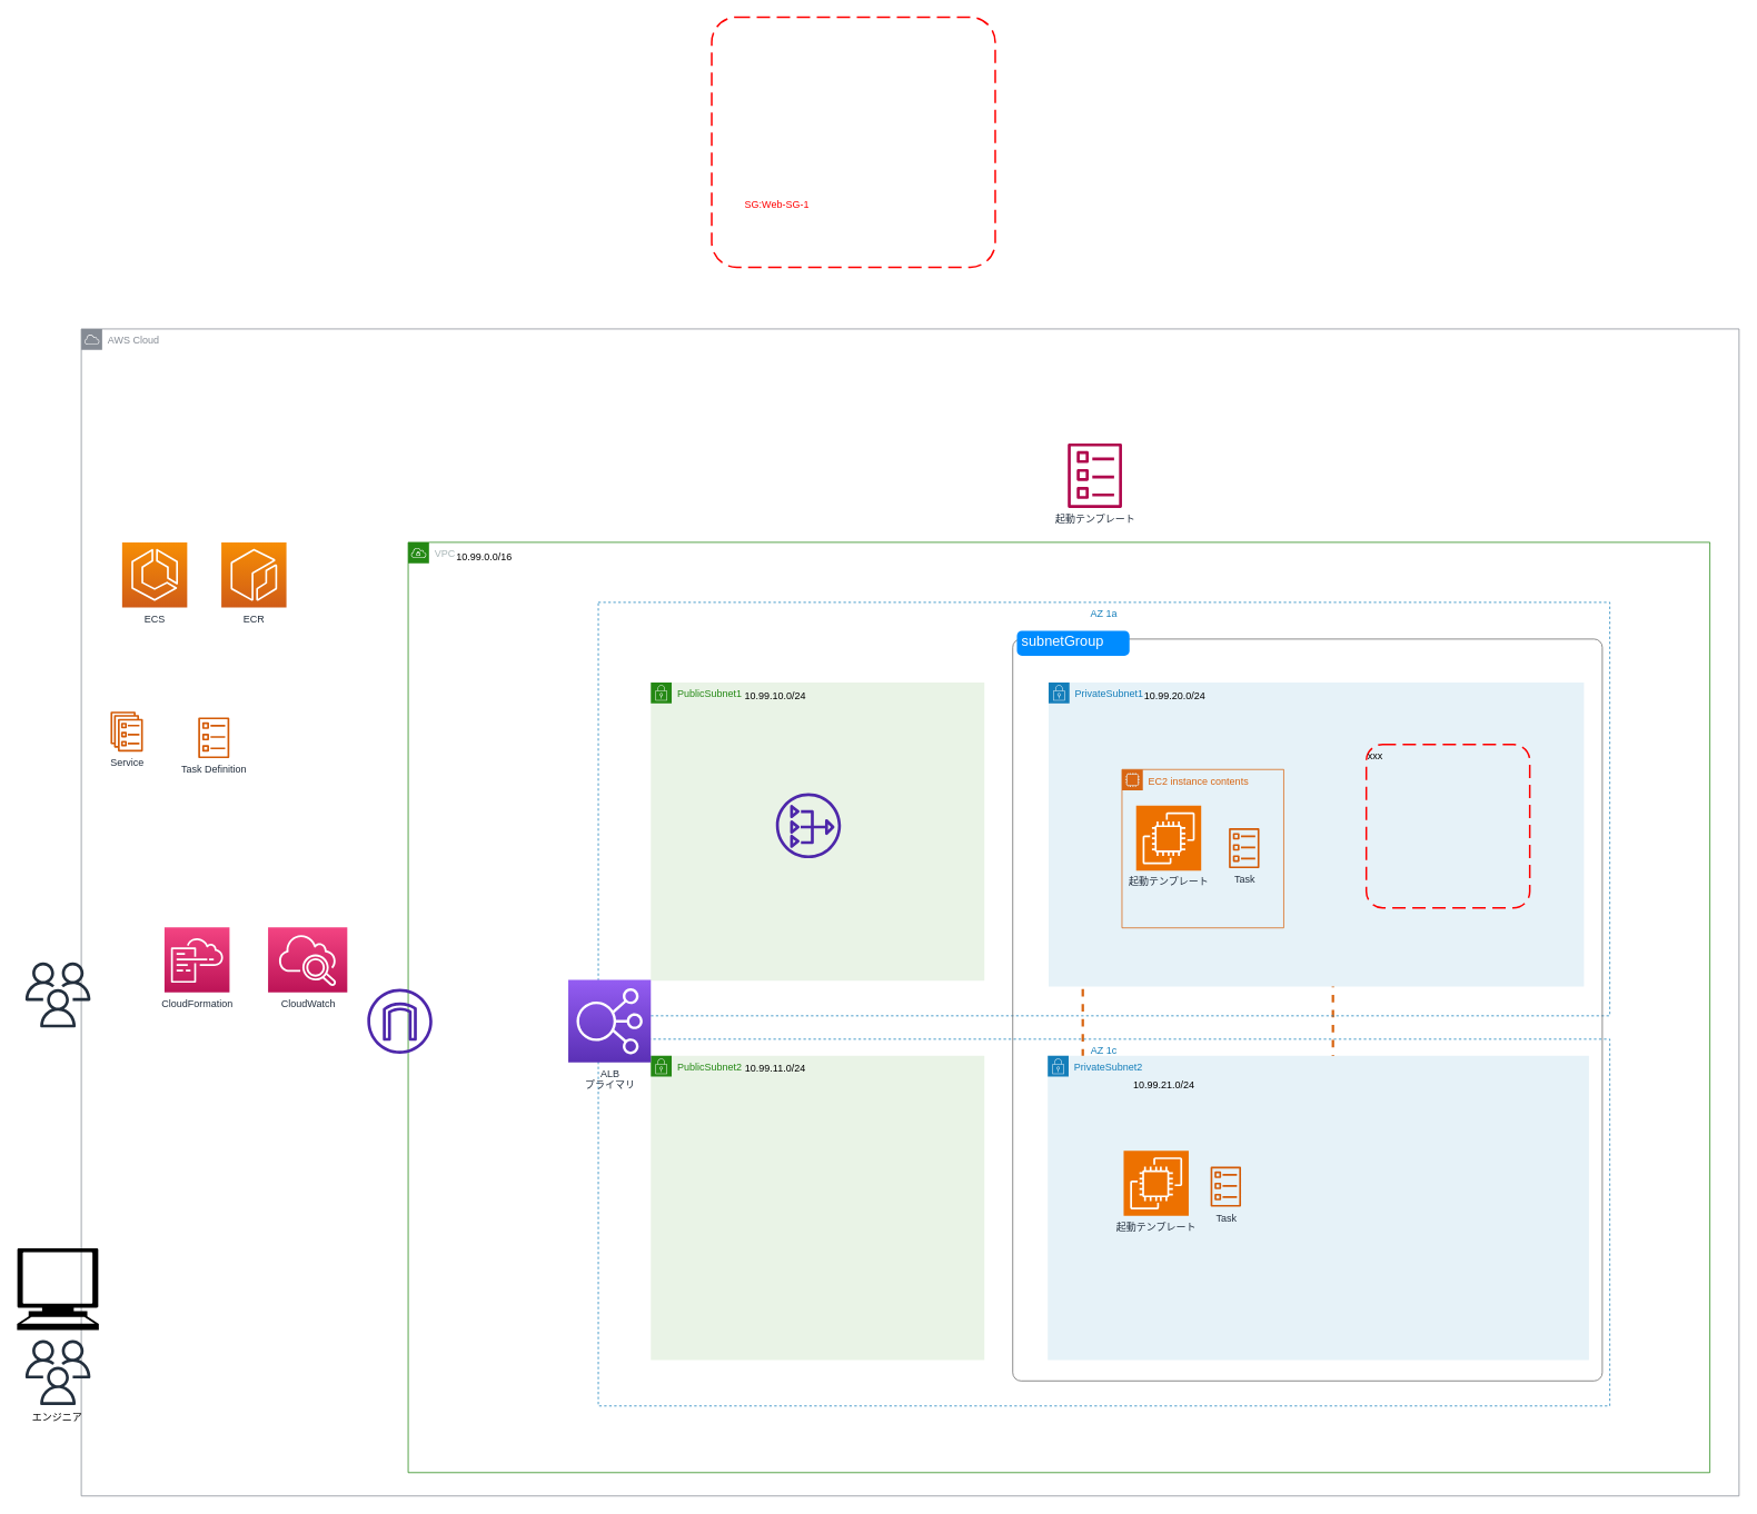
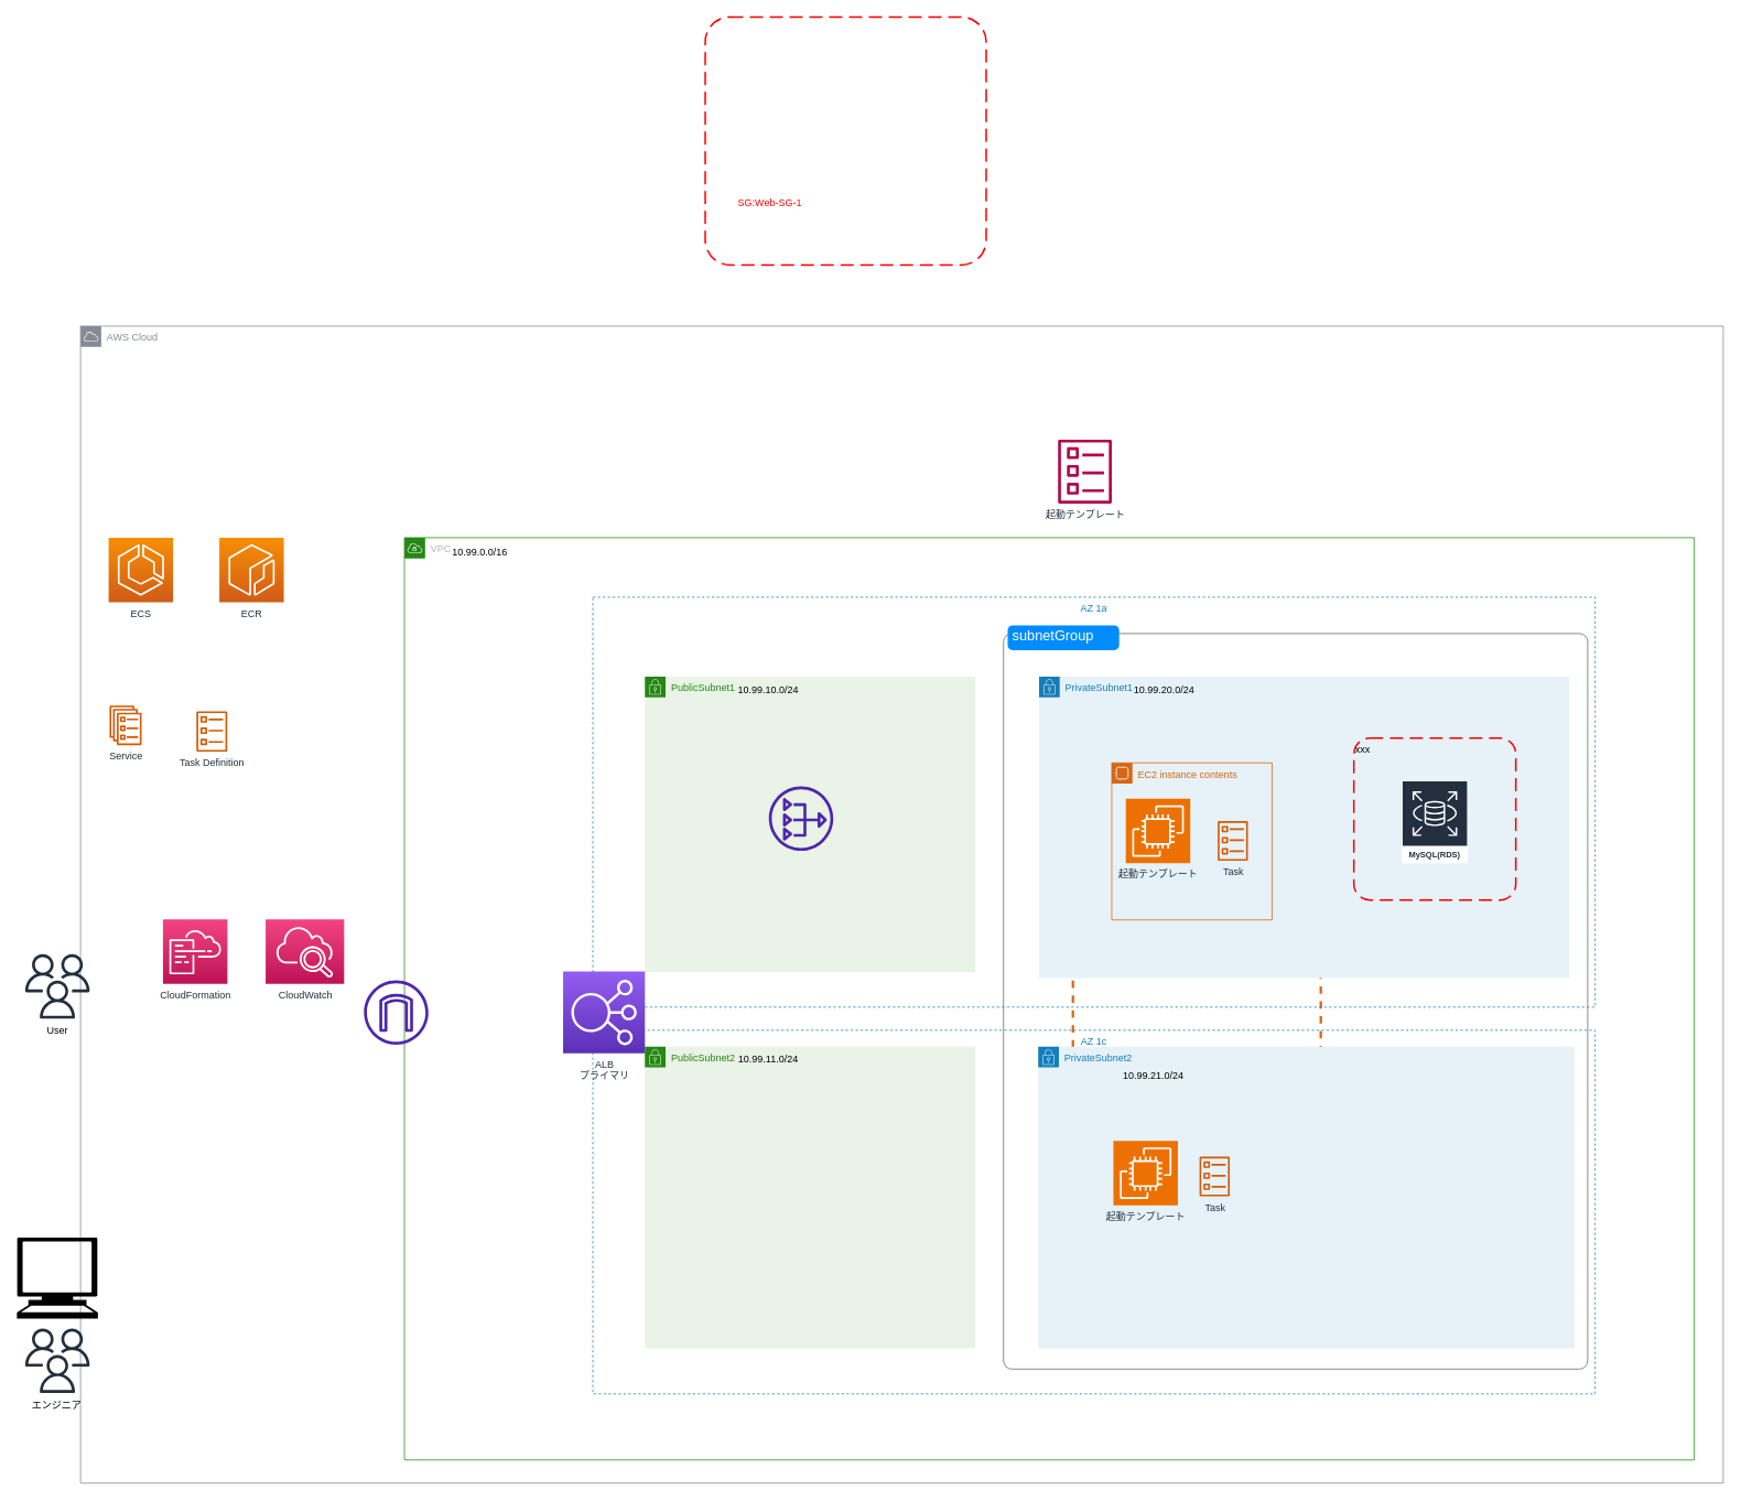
- <mxCell id="40" value="ECS" style="sketch=0;points=[[0,0,0],[0.25,0,0],[0.5,0,0],[0.75,0,0],[1,0,0],[0,1,0],[0.25,1,0],[0.5,1,0],[0.75,1,0],[1,1,0],[0,0.25,0],[0,0.5,0],[0,0.75,0],[1,0.25,0],[1,0.5,0],[1,0.75,0]];outlineConnect=0;fontColor=#232F3E;gradientColor=#F78E04;gradientDirection=north;fillColor=#D05C17;strokeColor=#ffffff;dashed=0;verticalLabelPosition=bottom;verticalAlign=top;align=center;html=1;fontSize=12;fontStyle=0;aspect=fixed;shape=mxgraph.aws4.resourceIcon;resIcon=mxgraph.aws4.ecs;" vertex="1" parent="1"><mxGeometry x="146" y="650" width="78" height="78" as="geometry" /></mxCell>
+ <mxCell id="40" value="ECS" style="sketch=0;points=[[0,0,0],[0.25,0,0],[0.5,0,0],[0.75,0,0],[1,0,0],[0,1,0],[0.25,1,0],[0.5,1,0],[0.75,1,0],[1,1,0],[0,0.25,0],[0,0.5,0],[0,0.75,0],[1,0.25,0],[1,0.5,0],[1,0.75,0]];outlineConnect=0;fontColor=#232F3E;gradientColor=#F78E04;gradientDirection=north;fillColor=#D05C17;strokeColor=#ffffff;dashed=0;verticalLabelPosition=bottom;verticalAlign=top;align=center;html=1;fontSize=12;fontStyle=0;aspect=fixed;shape=mxgraph.aws4.resourceIcon;resIcon=mxgraph.aws4.ecs;" vertex="1" parent="1"><mxGeometry x="131" y="650" width="78" height="78" as="geometry" /></mxCell>
+ <mxCell id="28" value="MySQL(RDS)" style="sketch=0;outlineConnect=0;fontColor=#232F3E;gradientColor=none;strokeColor=#ffffff;fillColor=#232F3E;dashed=0;verticalLabelPosition=middle;verticalAlign=bottom;align=center;html=1;whiteSpace=wrap;fontSize=10;fontStyle=1;spacing=3;shape=mxgraph.aws4.productIcon;prIcon=mxgraph.aws4.rds;" parent="20" vertex="1"><mxGeometry x="482" y="188" width="80" height="100" as="geometry" /></mxCell>
+ <mxCell id="10" value="User" style="text;html=1;align=center;verticalAlign=middle;resizable=0;points=[];autosize=1;strokeColor=none;fillColor=none;" parent="8" vertex="1"><mxGeometry x="14" y="78" width="50" height="30" as="geometry" /></mxCell>
